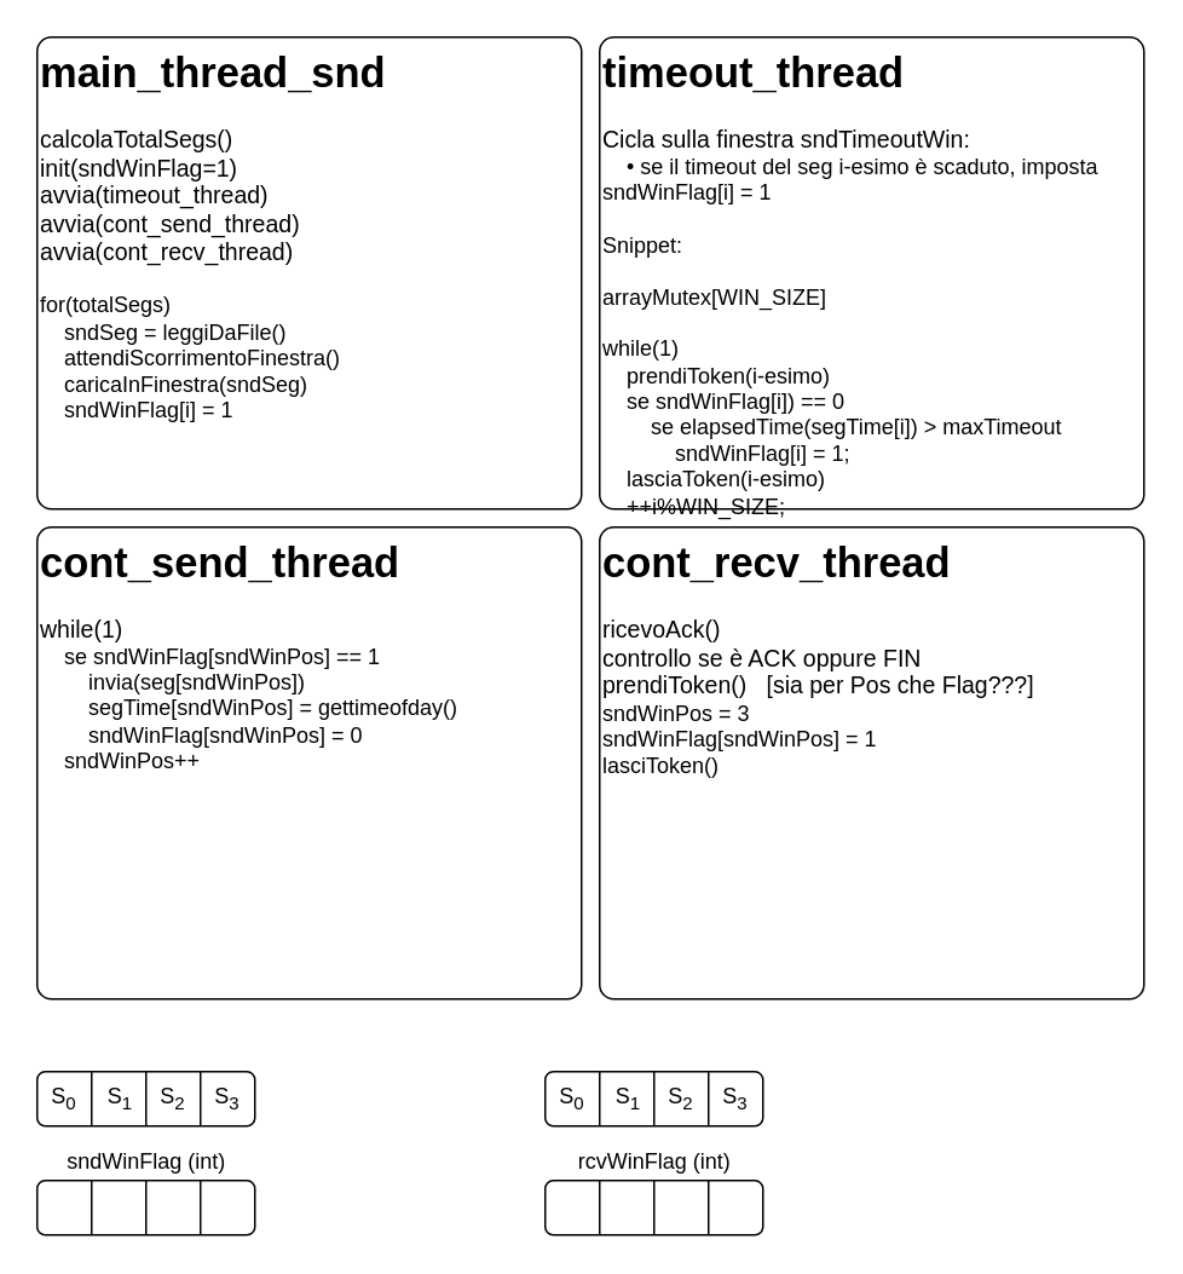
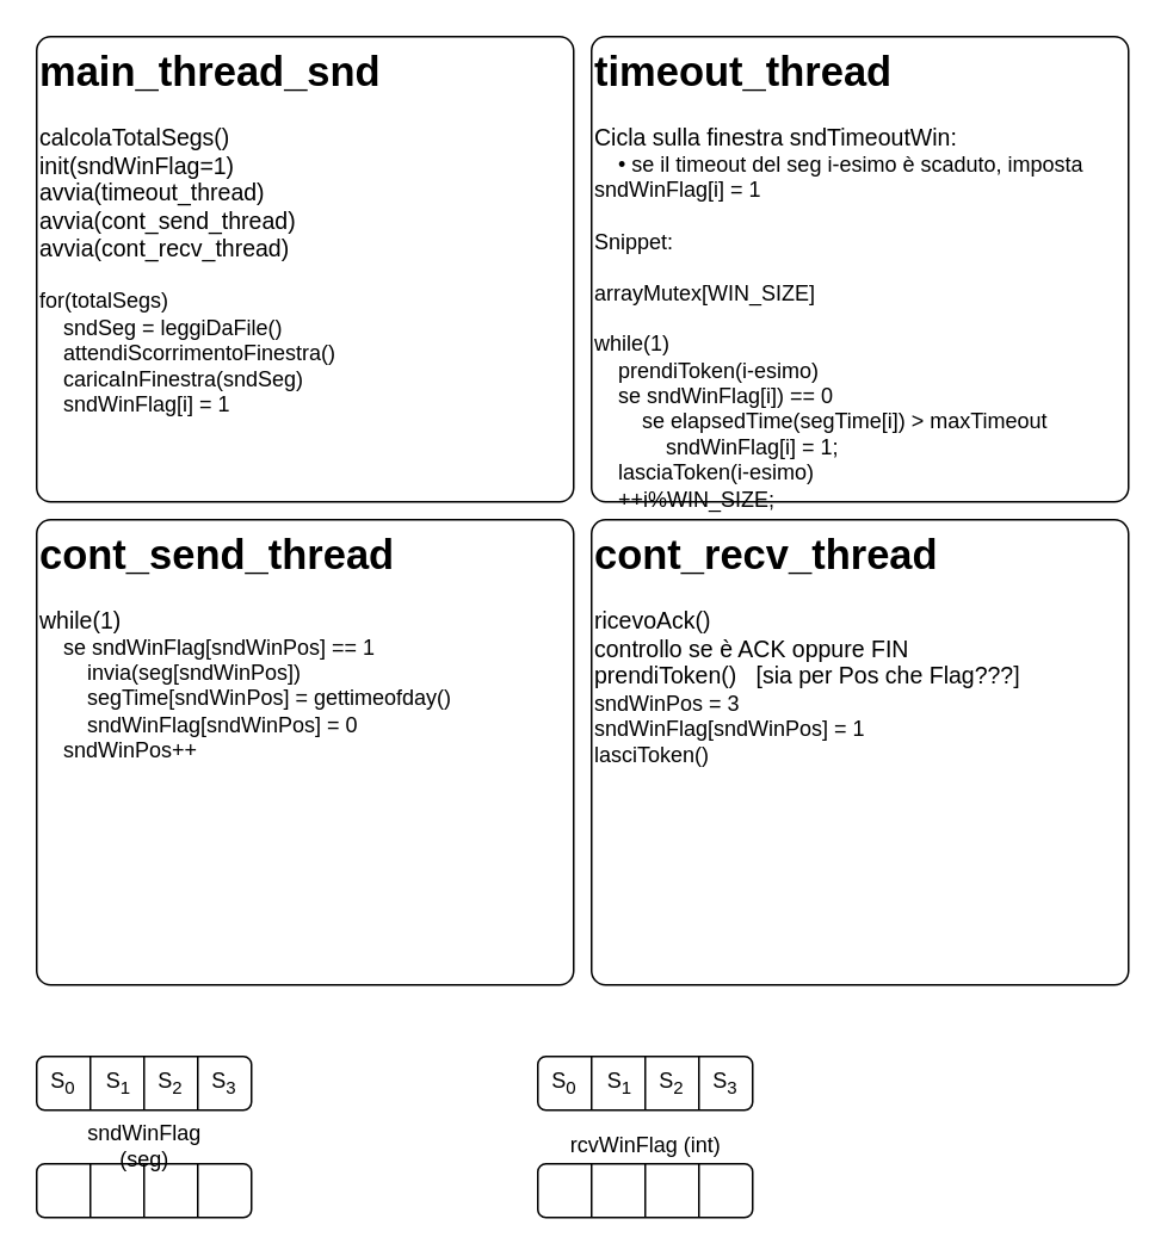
- <mxCell id="11" value="sndWinFlag (int)" style="text;html=1;strokeColor=none;fillColor=none;align=center;verticalAlign=middle;whiteSpace=wrap;rounded=0;" parent="1" vertex="1"><mxGeometry x="32.5" y="630" width="95" height="20" as="geometry" /></mxCell>
+ <mxCell id="11" value="sndWinFlag (seg)" style="text;html=1;strokeColor=none;fillColor=none;align=center;verticalAlign=middle;whiteSpace=wrap;rounded=0;" parent="1" vertex="1"><mxGeometry x="32.5" y="630" width="95" height="20" as="geometry" /></mxCell>
